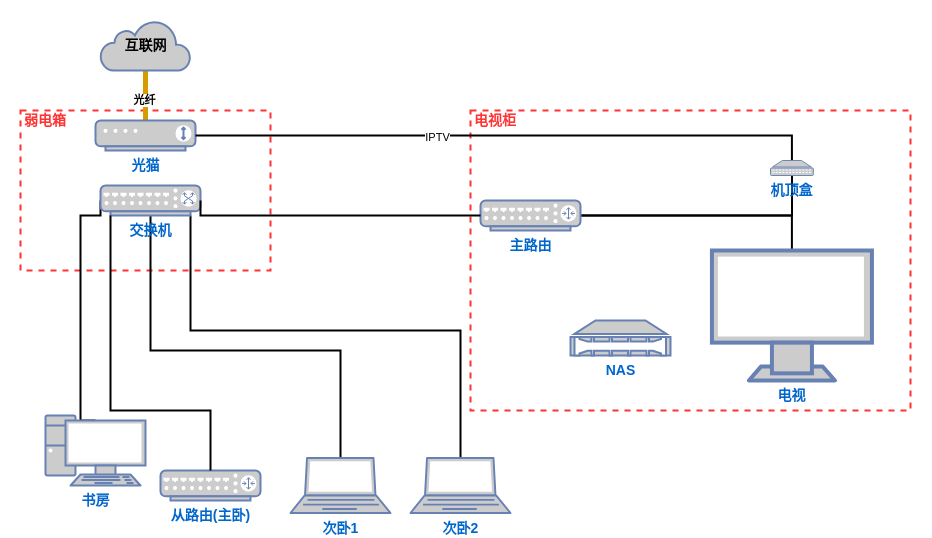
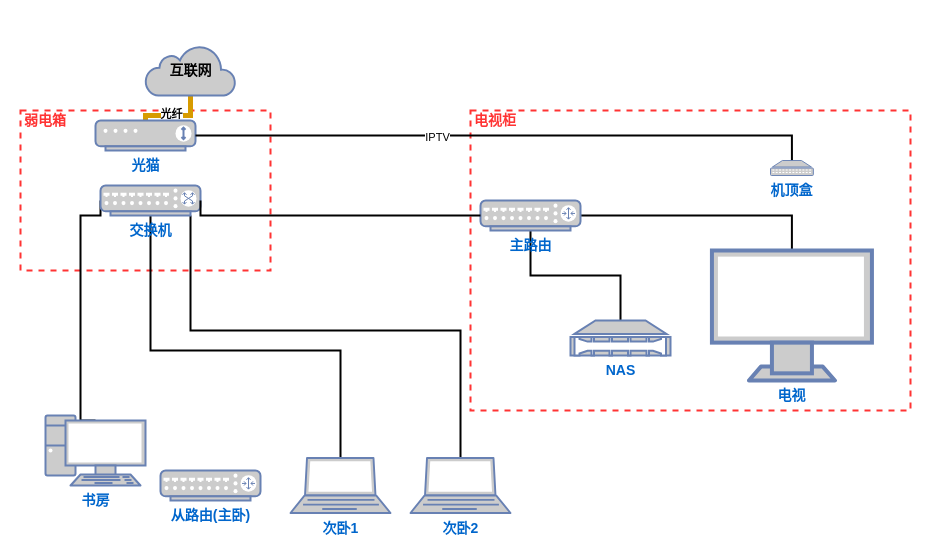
- <mxCell id="6" value="&lt;font color=&quot;#000000&quot; style=&quot;font-size: 14px;&quot;&gt;互联网&lt;/font&gt;" style="html=1;outlineConnect=0;fillColor=#CCCCCC;strokeColor=#6881B3;gradientColor=none;gradientDirection=north;strokeWidth=2;shape=mxgraph.networks.cloud;fontColor=#ffffff;fontSize=14;fontStyle=1" vertex="1" parent="1"><mxGeometry x="100" y="20" width="90" height="50" as="geometry" /></mxCell>
+ <mxCell id="6" value="&lt;font color=&quot;#000000&quot; style=&quot;font-size: 14px;&quot;&gt;互联网&lt;/font&gt;" style="html=1;outlineConnect=0;fillColor=#CCCCCC;strokeColor=#6881B3;gradientColor=none;gradientDirection=north;strokeWidth=2;shape=mxgraph.networks.cloud;fontColor=#ffffff;fontSize=14;fontStyle=1" vertex="1" parent="1"><mxGeometry x="145" y="45" width="90" height="50" as="geometry" /></mxCell>
- <mxCell id="8" style="edgeStyle=orthogonalEdgeStyle;rounded=0;orthogonalLoop=1;jettySize=auto;html=1;endArrow=none;endFill=0;strokeWidth=2;" edge="1" parent="1" source="10" target="25"><mxGeometry relative="1" as="geometry" /></mxCell>
+ <mxCell id="8" style="edgeStyle=orthogonalEdgeStyle;rounded=0;orthogonalLoop=1;jettySize=auto;html=1;endArrow=none;endFill=0;strokeWidth=2;" edge="1" parent="1" source="10" target="15"><mxGeometry relative="1" as="geometry" /></mxCell>
- <mxCell id="24" style="edgeStyle=orthogonalEdgeStyle;rounded=0;orthogonalLoop=1;jettySize=auto;html=1;entryX=0.5;entryY=0;entryDx=0;entryDy=0;entryPerimeter=0;exitX=0.1;exitY=1;exitDx=0;exitDy=0;exitPerimeter=0;endArrow=none;endFill=0;strokeWidth=2;" edge="1" parent="1" source="14" target="20"><mxGeometry relative="1" as="geometry"><Array as="points"><mxPoint x="110" y="410" /><mxPoint x="210" y="410" /></Array></mxGeometry></mxCell>
